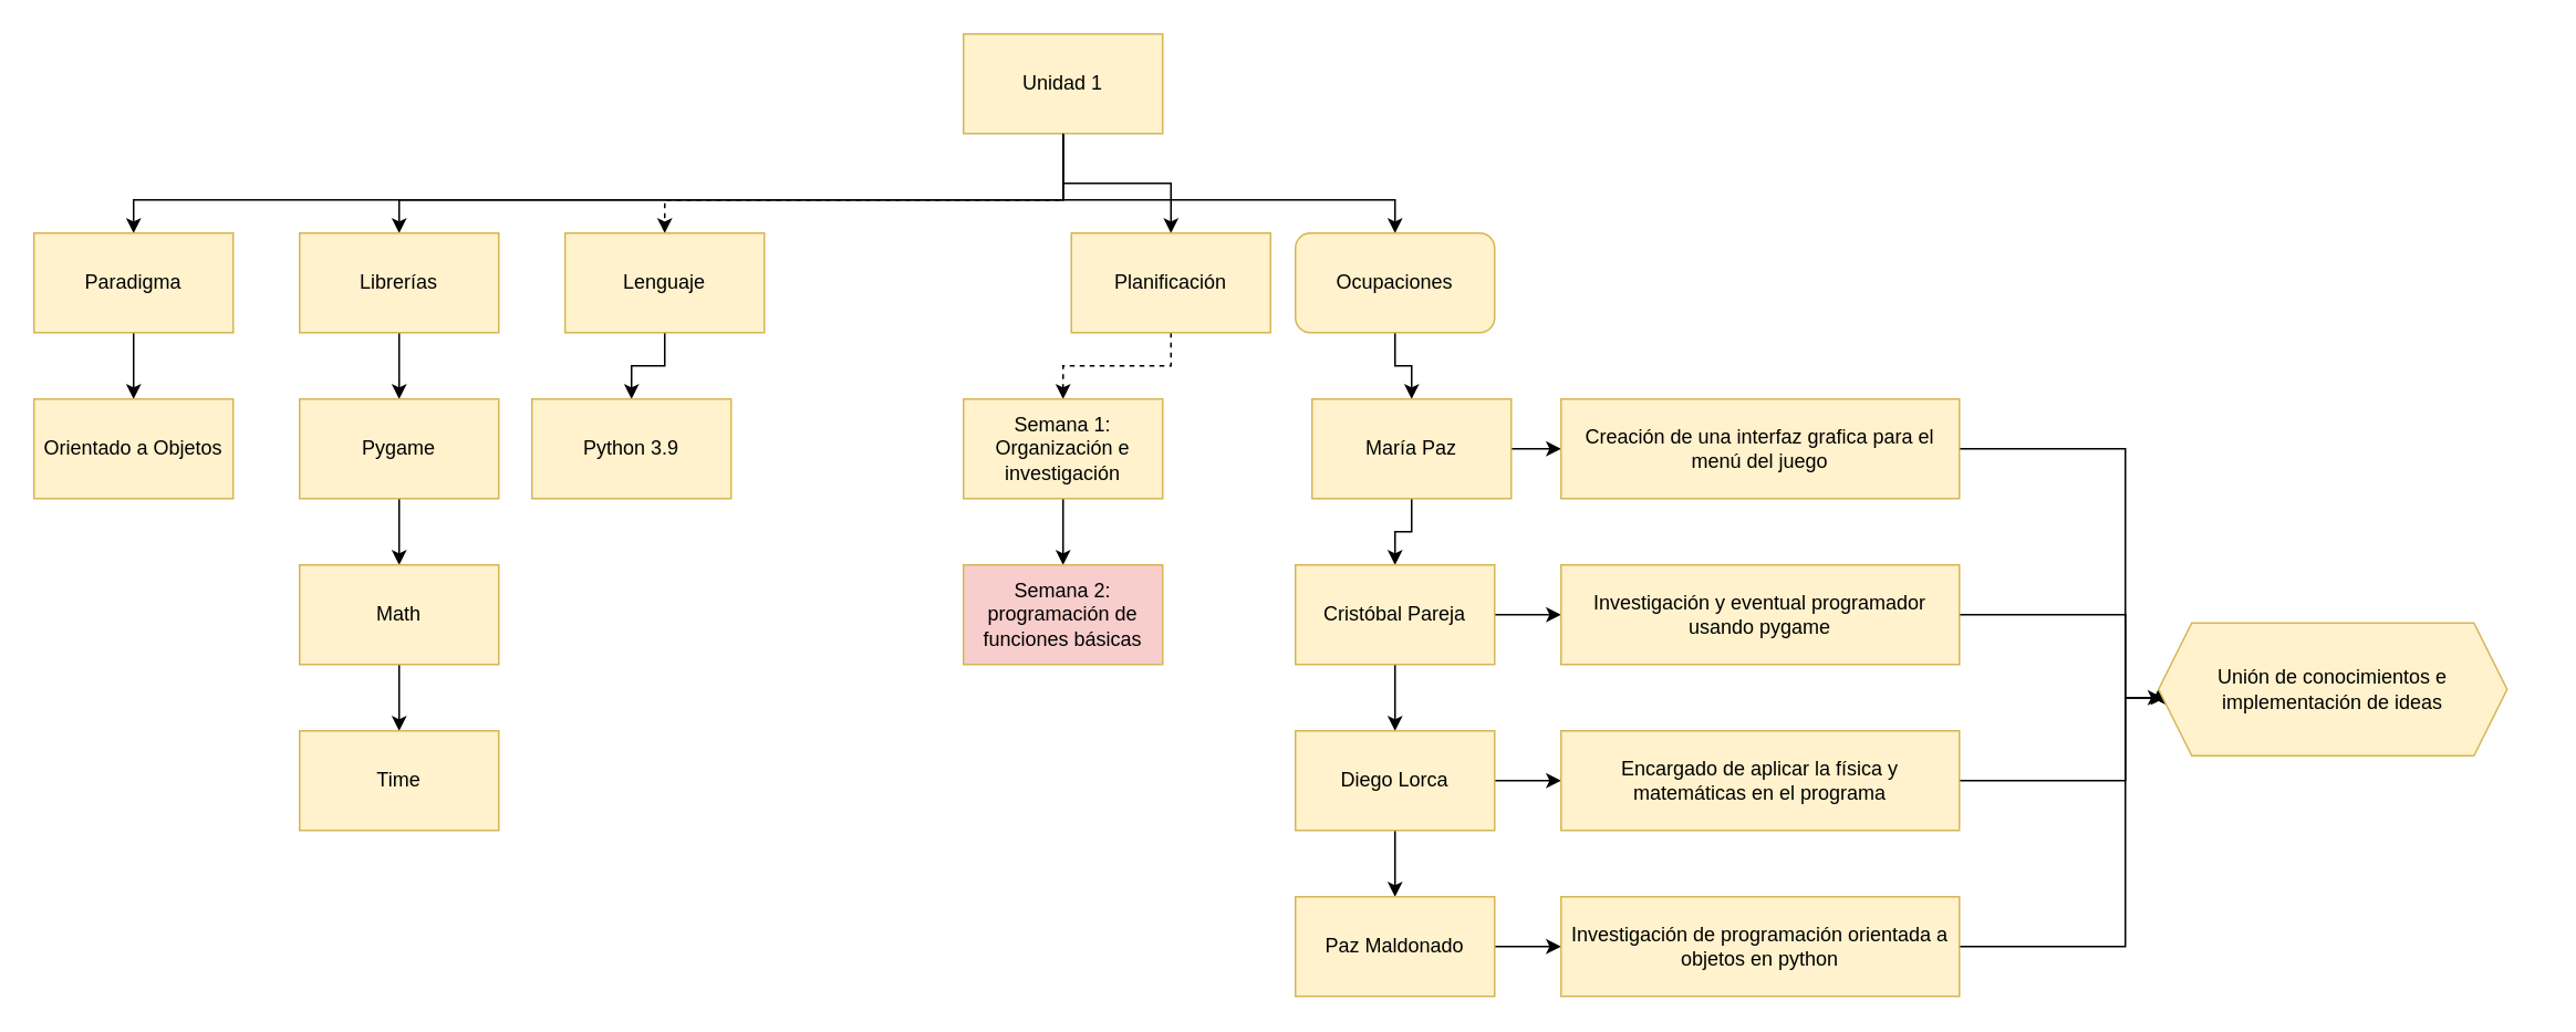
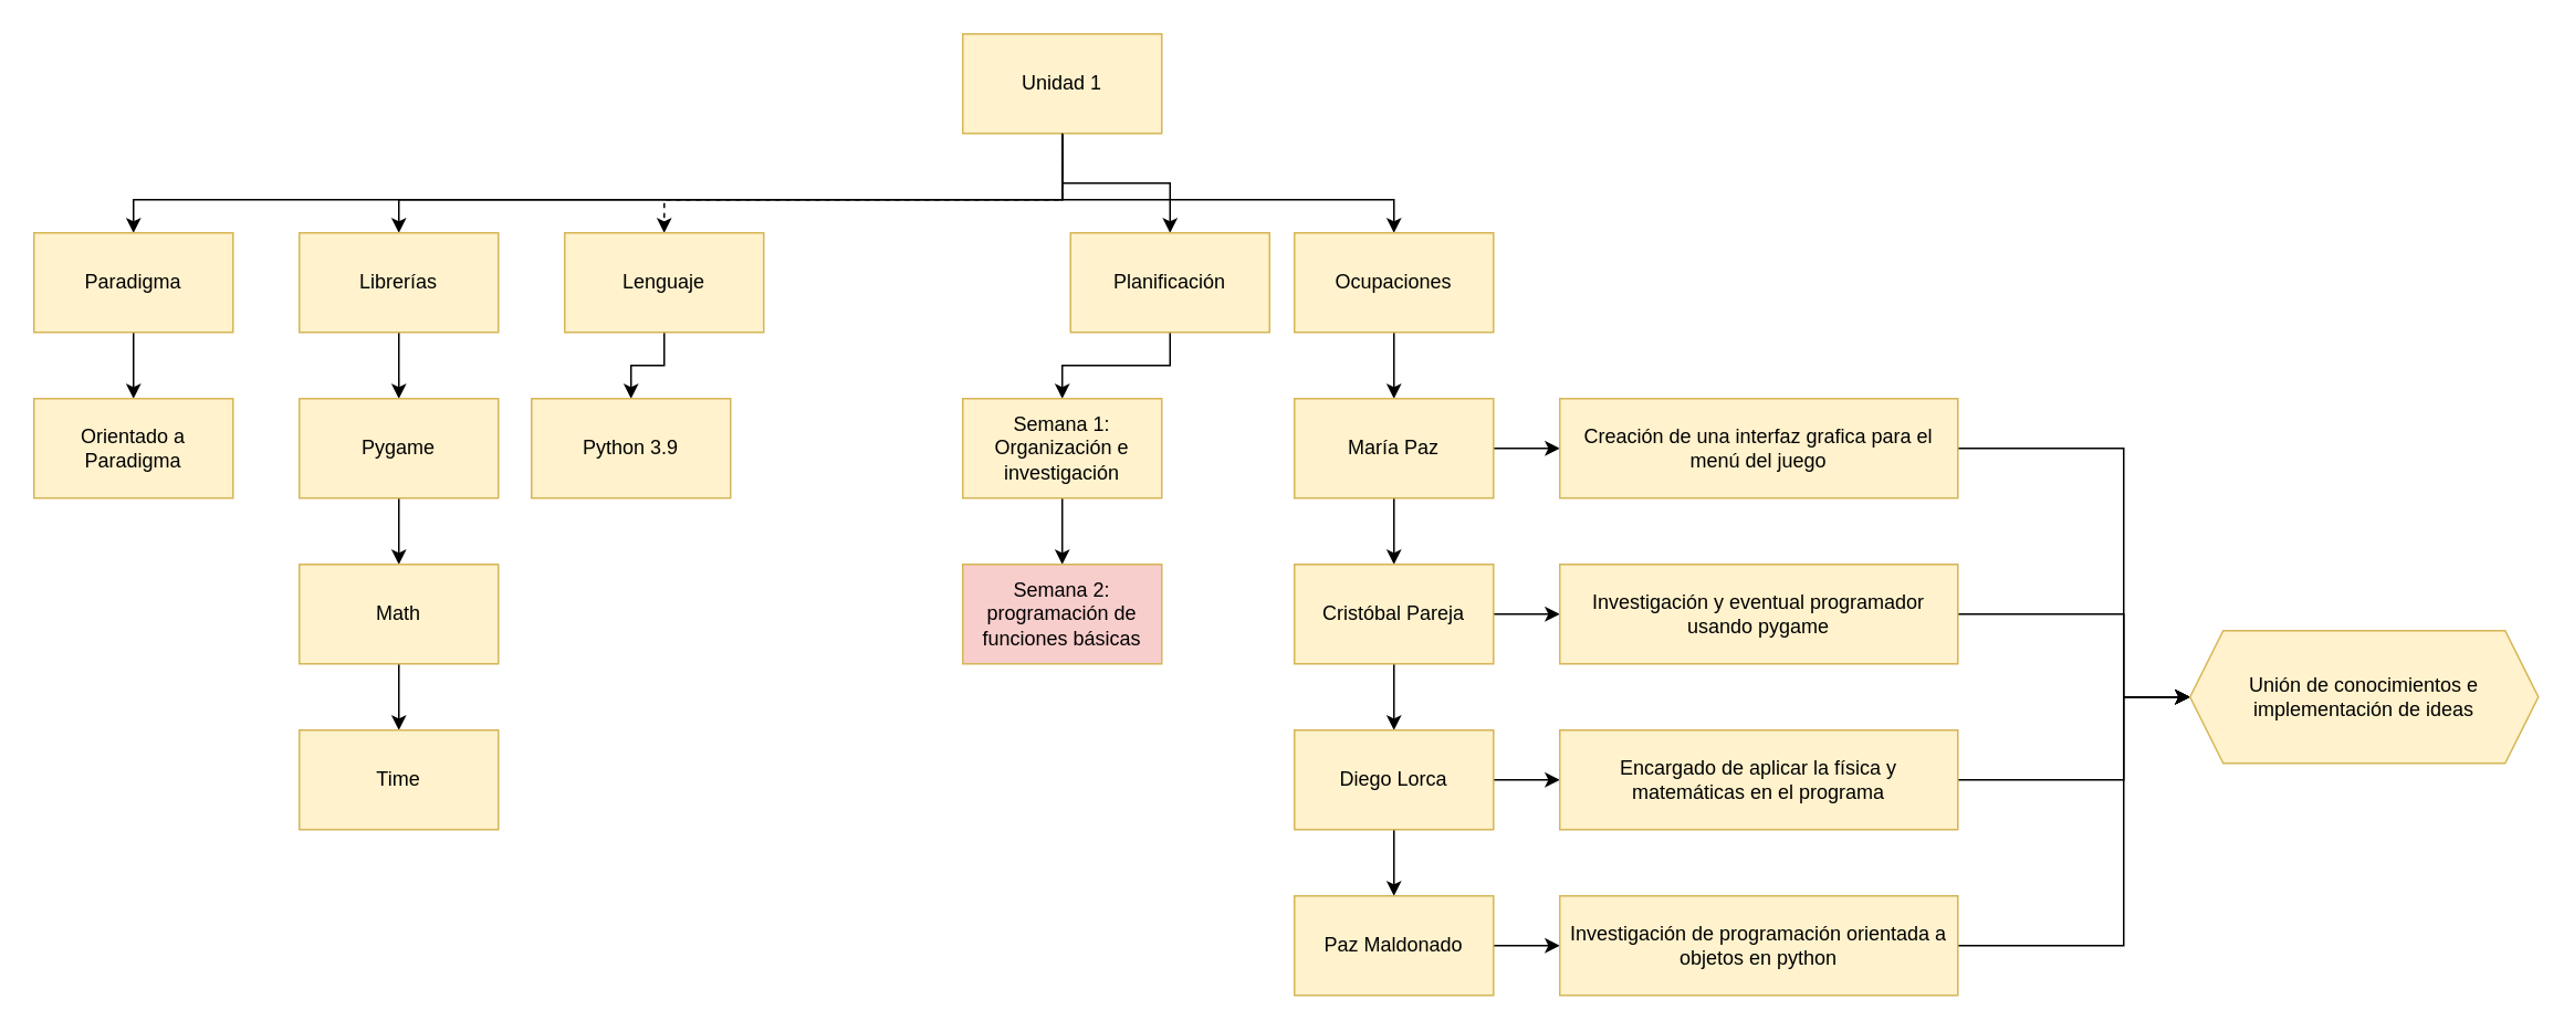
- <mxCell id="27" value="Ocupaciones" style="whiteSpace=wrap;html=1;strokeColor=#d6b656;fillColor=#fff2cc;rounded=1;" vertex="1" parent="1"><mxGeometry x="780" y="140" width="120" height="60" as="geometry" /></mxCell>
+ <mxCell id="27" value="Ocupaciones" style="whiteSpace=wrap;html=1;rounded=0;strokeColor=#d6b656;fillColor=#fff2cc;" vertex="1" parent="1"><mxGeometry x="780" y="140" width="120" height="60" as="geometry" /></mxCell>
- <mxCell id="9" value="" style="edgeStyle=orthogonalEdgeStyle;rounded=0;orthogonalLoop=1;jettySize=auto;html=1;dashed=1;" edge="1" parent="1" source="10" target="24"><mxGeometry relative="1" as="geometry" /></mxCell>
+ <mxCell id="9" value="" style="edgeStyle=orthogonalEdgeStyle;rounded=0;orthogonalLoop=1;jettySize=auto;html=1;" edge="1" parent="1" source="10" target="24"><mxGeometry relative="1" as="geometry" /></mxCell>
- <mxCell id="22" value="Orientado a Objetos" style="whiteSpace=wrap;html=1;rounded=0;strokeColor=#d6b656;fillColor=#fff2cc;" vertex="1" parent="1"><mxGeometry x="20" y="240" width="120" height="60" as="geometry" /></mxCell>
+ <mxCell id="22" value="Orientado a Paradigma" style="whiteSpace=wrap;html=1;rounded=0;strokeColor=#d6b656;fillColor=#fff2cc;" vertex="1" parent="1"><mxGeometry x="20" y="240" width="120" height="60" as="geometry" /></mxCell>
- <mxCell id="30" value="María Paz" style="whiteSpace=wrap;html=1;rounded=0;strokeColor=#d6b656;fillColor=#fff2cc;" vertex="1" parent="1"><mxGeometry x="790" y="240" width="120" height="60" as="geometry" /></mxCell>
+ <mxCell id="30" value="María Paz" style="whiteSpace=wrap;html=1;rounded=0;strokeColor=#d6b656;fillColor=#fff2cc;" vertex="1" parent="1"><mxGeometry x="780" y="240" width="120" height="60" as="geometry" /></mxCell>
- <mxCell id="47" value="Unión de conocimientos e implementación de ideas" style="shape=hexagon;perimeter=hexagonPerimeter2;whiteSpace=wrap;html=1;fixedSize=1;rounded=0;strokeColor=#d6b656;fillColor=#fff2cc;" vertex="1" parent="1"><mxGeometry x="1300" y="375" width="210" height="80" as="geometry" /></mxCell>
+ <mxCell id="47" value="Unión de conocimientos e implementación de ideas" style="shape=hexagon;perimeter=hexagonPerimeter2;whiteSpace=wrap;html=1;fixedSize=1;rounded=0;strokeColor=#d6b656;fillColor=#fff2cc;" vertex="1" parent="1"><mxGeometry x="1320" y="380" width="210" height="80" as="geometry" /></mxCell>
